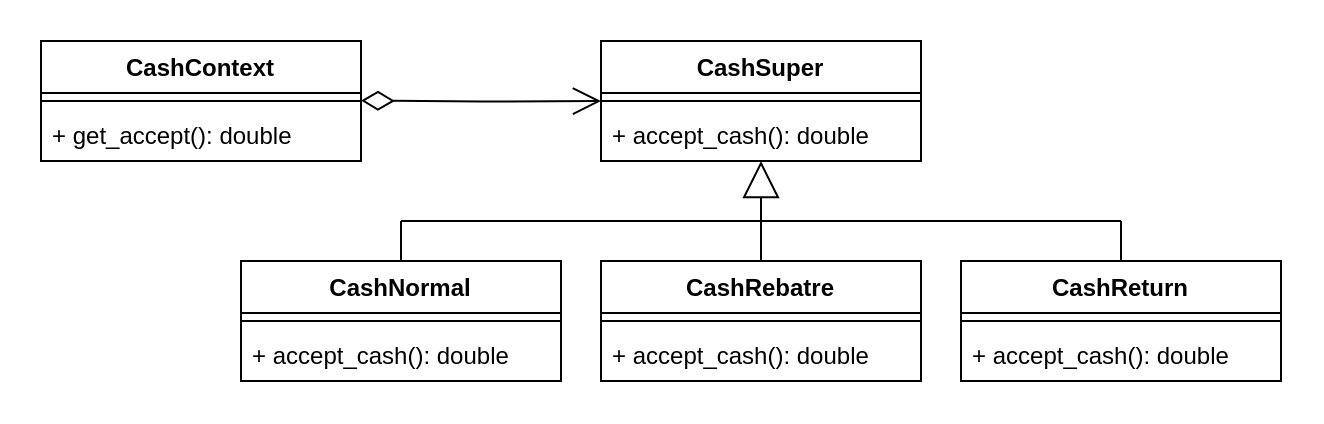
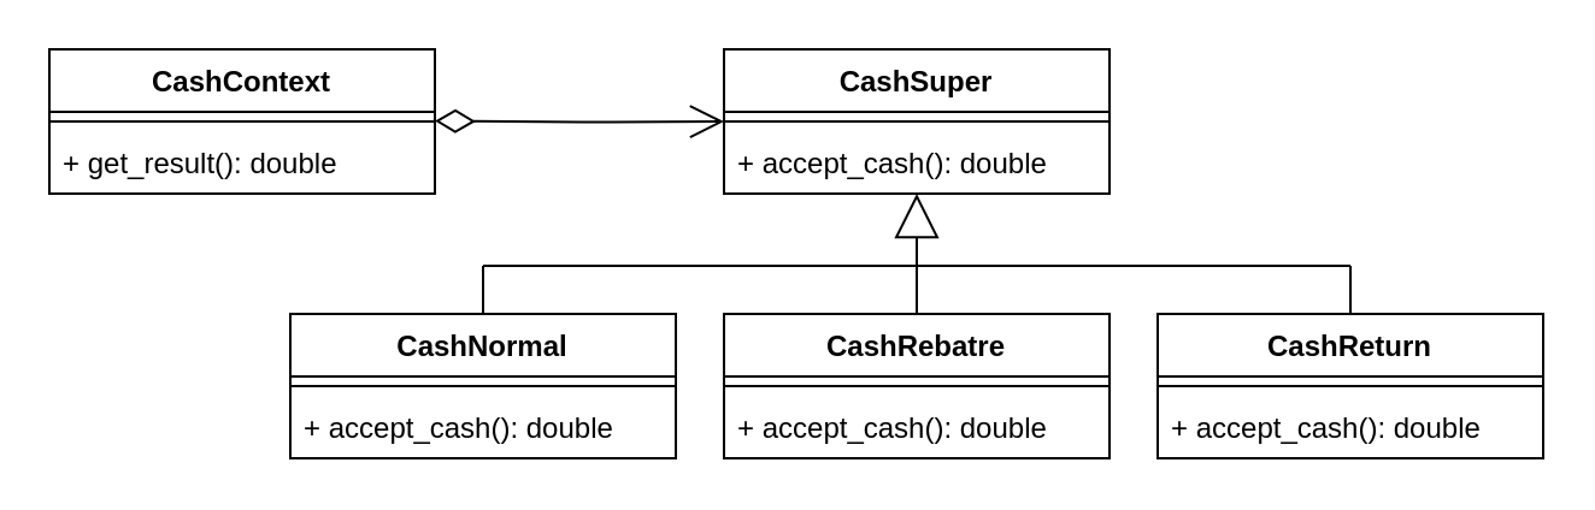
- <mxCell id="4" value="+ get_accept(): double" style="text;strokeColor=none;fillColor=none;align=left;verticalAlign=top;spacingLeft=4;spacingRight=4;overflow=hidden;rotatable=0;points=[[0,0.5],[1,0.5]];portConstraint=eastwest;whiteSpace=wrap;html=1;" vertex="1" parent="2"><mxGeometry y="34" width="160" height="26" as="geometry" /></mxCell>
+ <mxCell id="4" value="+ get_result(): double" style="text;strokeColor=none;fillColor=none;align=left;verticalAlign=top;spacingLeft=4;spacingRight=4;overflow=hidden;rotatable=0;points=[[0,0.5],[1,0.5]];portConstraint=eastwest;whiteSpace=wrap;html=1;" vertex="1" parent="2"><mxGeometry y="34" width="160" height="26" as="geometry" /></mxCell>
